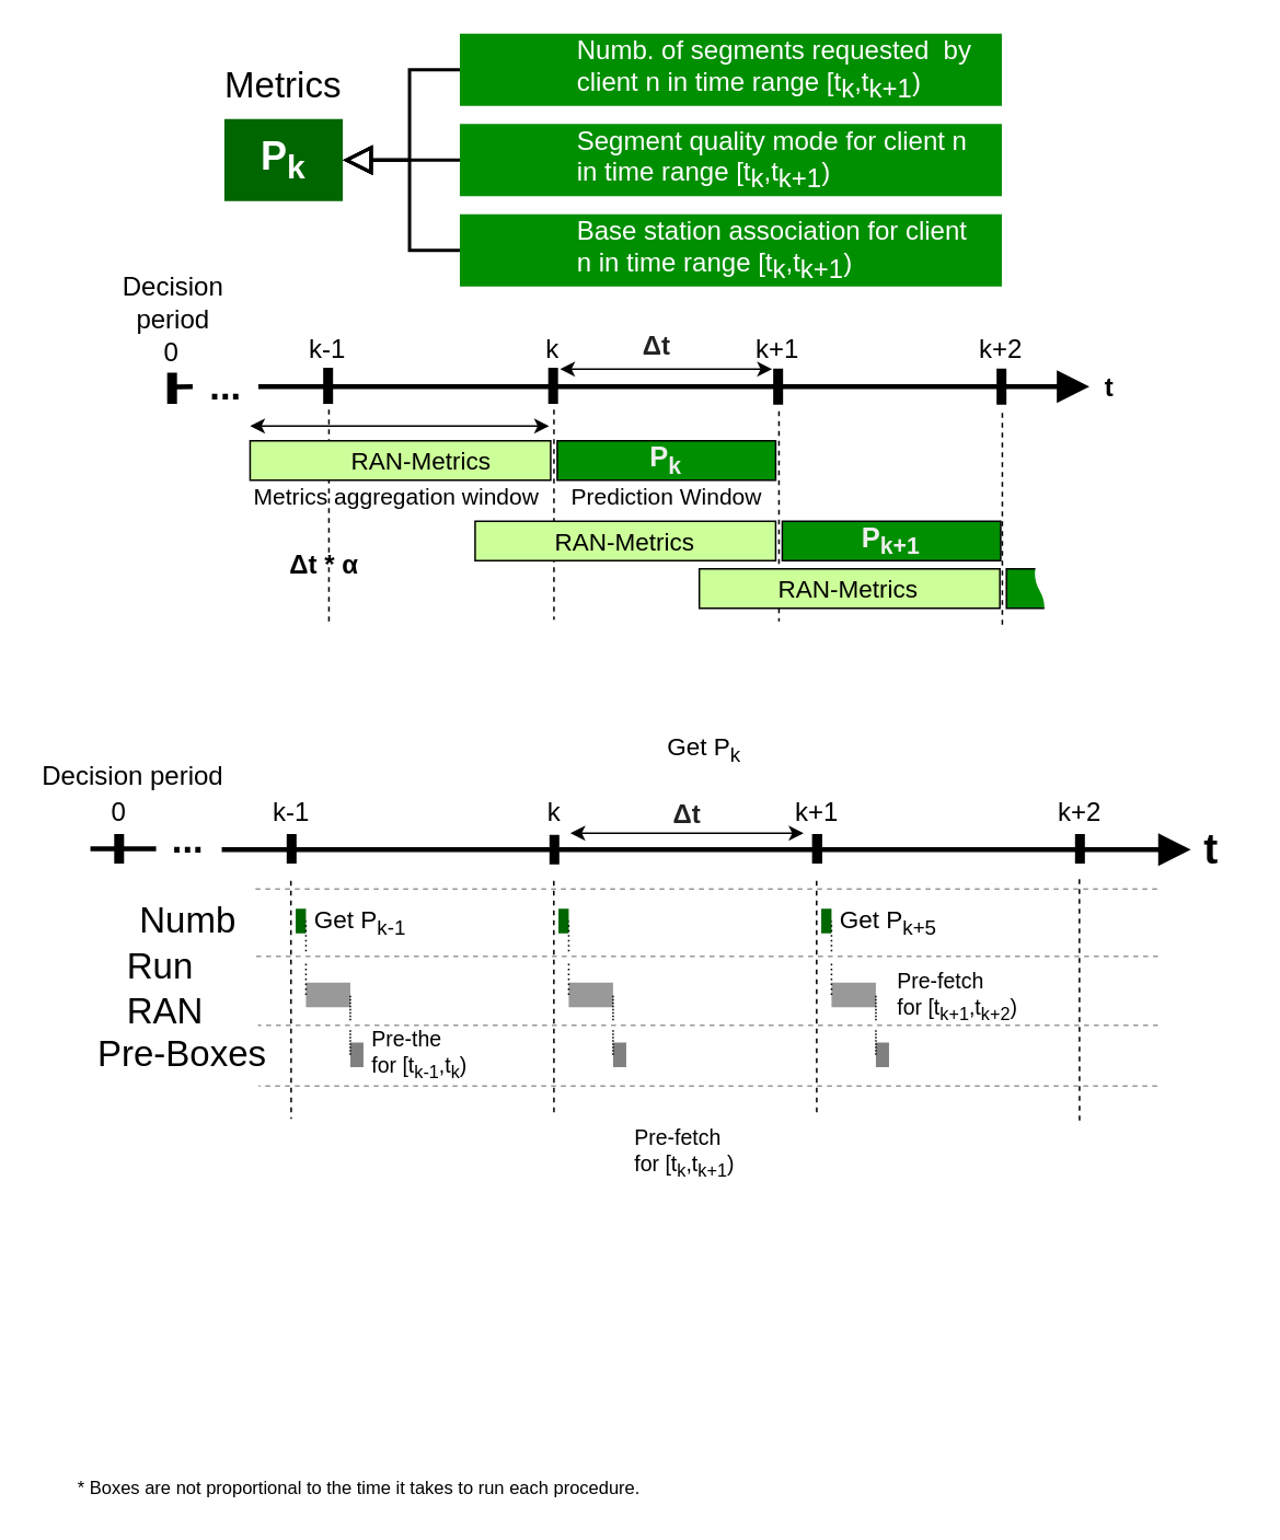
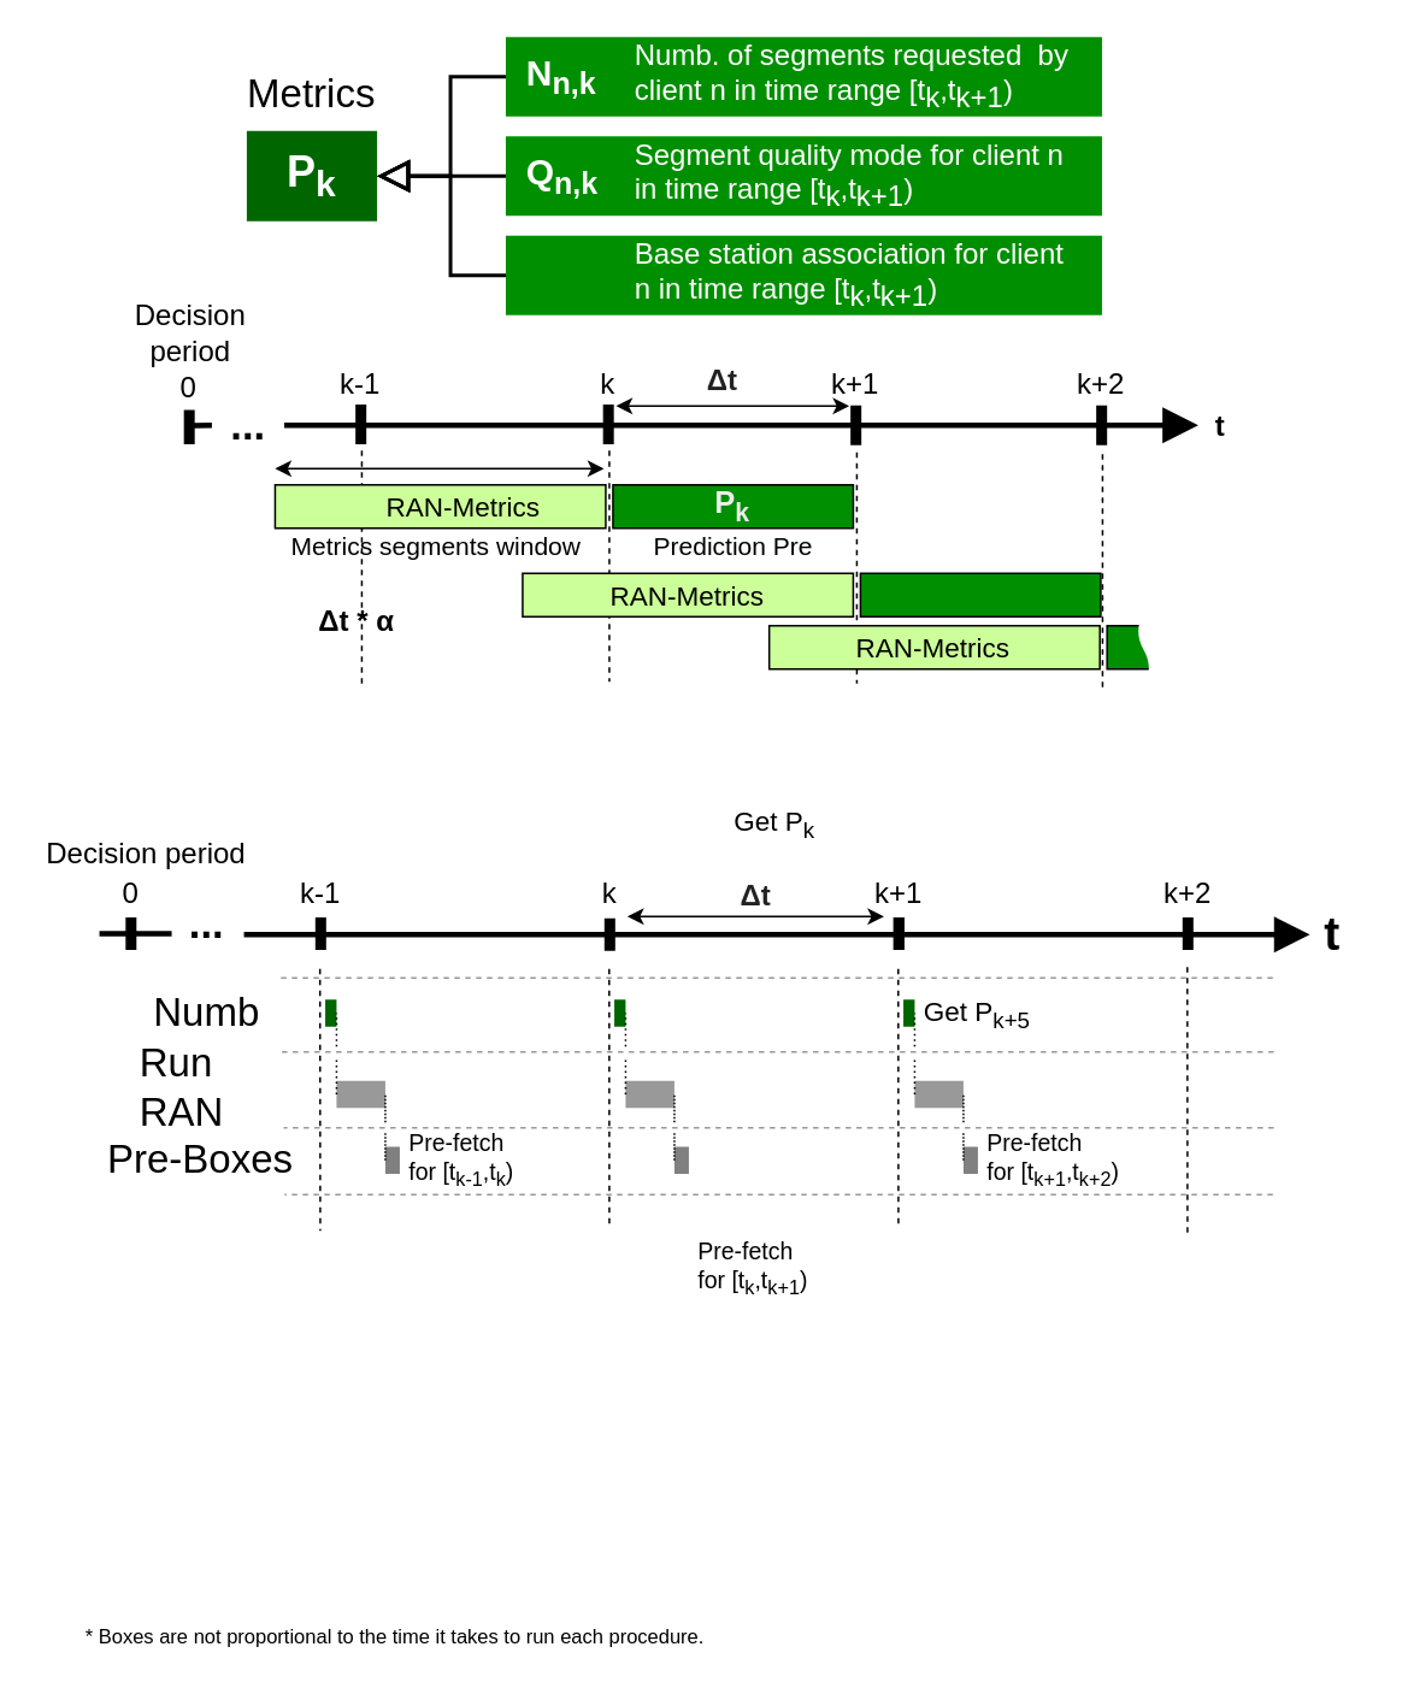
+ <mxCell id="35" value="&lt;font color=&quot;#ffffff&quot; style=&quot;font-size: 20px&quot;&gt;&lt;span style=&quot;font-size: 20px&quot;&gt;&lt;b style=&quot;font-size: 20px&quot;&gt;N&lt;span style=&quot;font-size: 20px&quot;&gt;&lt;span style=&quot;font-size: 20px&quot;&gt;&lt;sub&gt;n,k&lt;/sub&gt;&lt;/span&gt;&lt;/span&gt;&lt;/b&gt;&lt;/span&gt;&lt;/font&gt;" style="text;html=1;strokeColor=none;fillColor=none;align=left;verticalAlign=middle;whiteSpace=wrap;rounded=0;fontSize=20;" parent="1" vertex="1"><mxGeometry x="289.06" y="30.25" width="39" height="23.5" as="geometry" /></mxCell>
+ <mxCell id="62" value="&lt;font color=&quot;#ffffff&quot; style=&quot;font-size: 20px&quot;&gt;&lt;b style=&quot;font-size: 20px&quot;&gt;Q&lt;/b&gt;&lt;span style=&quot;font-size: 20px&quot;&gt;&lt;b style=&quot;font-size: 20px&quot;&gt;&lt;sub&gt;n,k&lt;/sub&gt;&lt;/b&gt;&lt;/span&gt;&lt;/font&gt;" style="text;html=1;strokeColor=none;fillColor=none;align=left;verticalAlign=middle;whiteSpace=wrap;rounded=0;fontSize=20;" parent="1" vertex="1"><mxGeometry x="289.06" y="86" width="43" height="22" as="geometry" /></mxCell>
- <mxCell id="73" value="Metrics aggregation window" style="text;html=1;strokeColor=none;align=center;verticalAlign=middle;whiteSpace=wrap;rounded=0;fontSize=14;" parent="1" vertex="1"><mxGeometry x="144.37" y="290" width="193.75" height="24" as="geometry" /></mxCell>
+ <mxCell id="73" value="Metrics segments window" style="text;html=1;strokeColor=none;align=center;verticalAlign=middle;whiteSpace=wrap;rounded=0;fontSize=14;" parent="1" vertex="1"><mxGeometry x="144.37" y="290" width="193.75" height="24" as="geometry" /></mxCell>
- <mxCell id="66" value="Prediction Window" style="text;html=1;strokeColor=none;fillColor=none;align=center;verticalAlign=middle;whiteSpace=wrap;rounded=0;fontSize=14;" parent="1" vertex="1"><mxGeometry x="339.62" y="290" width="131" height="24" as="geometry" /></mxCell>
+ <mxCell id="66" value="Prediction Pre" style="text;html=1;strokeColor=none;fillColor=none;align=center;verticalAlign=middle;whiteSpace=wrap;rounded=0;fontSize=14;" parent="1" vertex="1"><mxGeometry x="339.62" y="290" width="131" height="24" as="geometry" /></mxCell>
- <mxCell id="78" value="&lt;font style=&quot;font-size: 17px&quot;&gt;&lt;span&gt;P&lt;/span&gt;&lt;font style=&quot;font-size: 17px&quot;&gt;&lt;sub&gt;k+1&lt;/sub&gt;&lt;/font&gt;&lt;/font&gt;" style="text;html=1;strokeColor=none;fillColor=none;align=center;verticalAlign=middle;whiteSpace=wrap;rounded=0;fontStyle=1;fontColor=#EEEEEE;" vertex="1" parent="1"><mxGeometry x="522.12" y="319" width="40" height="20" as="geometry" /></mxCell>
- <mxCell id="36" value="Get P&lt;span style=&quot;font-size: 15px&quot;&gt;&lt;sub&gt;k-1&lt;/sub&gt;&lt;/span&gt;" style="text;html=1;strokeColor=none;fillColor=none;align=left;verticalAlign=middle;whiteSpace=wrap;rounded=0;fontSize=15;" parent="1" vertex="1"><mxGeometry x="188.62" y="550.5" width="60.25" height="20" as="geometry" /></mxCell>
- <mxCell id="97" value="Pre-fetch for&lt;span style=&quot;font-size: 13px&quot;&gt;&lt;font color=&quot;#ffffff&quot; style=&quot;font-size: 13px&quot;&gt;&amp;nbsp;&lt;/font&gt;[t&lt;sub&gt;k+1&lt;/sub&gt;&lt;/span&gt;&lt;span style=&quot;font-size: 13px&quot;&gt;,t&lt;sub&gt;k+2&lt;/sub&gt;&lt;/span&gt;&lt;span style=&quot;font-size: 13px&quot;&gt;)&lt;/span&gt;" style="text;html=1;strokeColor=none;fillColor=none;align=left;verticalAlign=middle;whiteSpace=wrap;rounded=0;fontSize=13;" vertex="1" parent="1"><mxGeometry x="544.37" y="597" width="77.25" height="20" as="geometry" /></mxCell>
+ <mxCell id="97" value="Pre-fetch for&lt;span style=&quot;font-size: 13px&quot;&gt;&lt;font color=&quot;#ffffff&quot; style=&quot;font-size: 13px&quot;&gt;&amp;nbsp;&lt;/font&gt;[t&lt;sub&gt;k+1&lt;/sub&gt;&lt;/span&gt;&lt;span style=&quot;font-size: 13px&quot;&gt;,t&lt;sub&gt;k+2&lt;/sub&gt;&lt;/span&gt;&lt;span style=&quot;font-size: 13px&quot;&gt;)&lt;/span&gt;" style="text;html=1;strokeColor=none;fillColor=none;align=left;verticalAlign=middle;whiteSpace=wrap;rounded=0;fontSize=13;" vertex="1" parent="1"><mxGeometry x="544.37" y="632" width="77.25" height="20" as="geometry" /></mxCell>
- <mxCell id="37" value="Pre-the for&lt;span style=&quot;font-size: 13px;&quot;&gt;&lt;font color=&quot;#ffffff&quot; style=&quot;font-size: 13px&quot;&gt;&amp;nbsp;&lt;/font&gt;[t&lt;sub&gt;k-1&lt;/sub&gt;&lt;/span&gt;&lt;span style=&quot;font-size: 13px;&quot;&gt;,t&lt;sub&gt;k&lt;/sub&gt;&lt;/span&gt;&lt;span style=&quot;font-size: 13px;&quot;&gt;)&lt;/span&gt;" style="text;html=1;strokeColor=none;fillColor=none;align=left;verticalAlign=middle;whiteSpace=wrap;rounded=0;fontSize=13;" parent="1" vertex="1"><mxGeometry x="224.37" y="632" width="77.25" height="20" as="geometry" /></mxCell>
+ <mxCell id="37" value="Pre-fetch for&lt;span style=&quot;font-size: 13px;&quot;&gt;&lt;font color=&quot;#ffffff&quot; style=&quot;font-size: 13px&quot;&gt;&amp;nbsp;&lt;/font&gt;[t&lt;sub&gt;k-1&lt;/sub&gt;&lt;/span&gt;&lt;span style=&quot;font-size: 13px;&quot;&gt;,t&lt;sub&gt;k&lt;/sub&gt;&lt;/span&gt;&lt;span style=&quot;font-size: 13px;&quot;&gt;)&lt;/span&gt;" style="text;html=1;strokeColor=none;fillColor=none;align=left;verticalAlign=middle;whiteSpace=wrap;rounded=0;fontSize=13;" parent="1" vertex="1"><mxGeometry x="224.37" y="632" width="77.25" height="20" as="geometry" /></mxCell>
